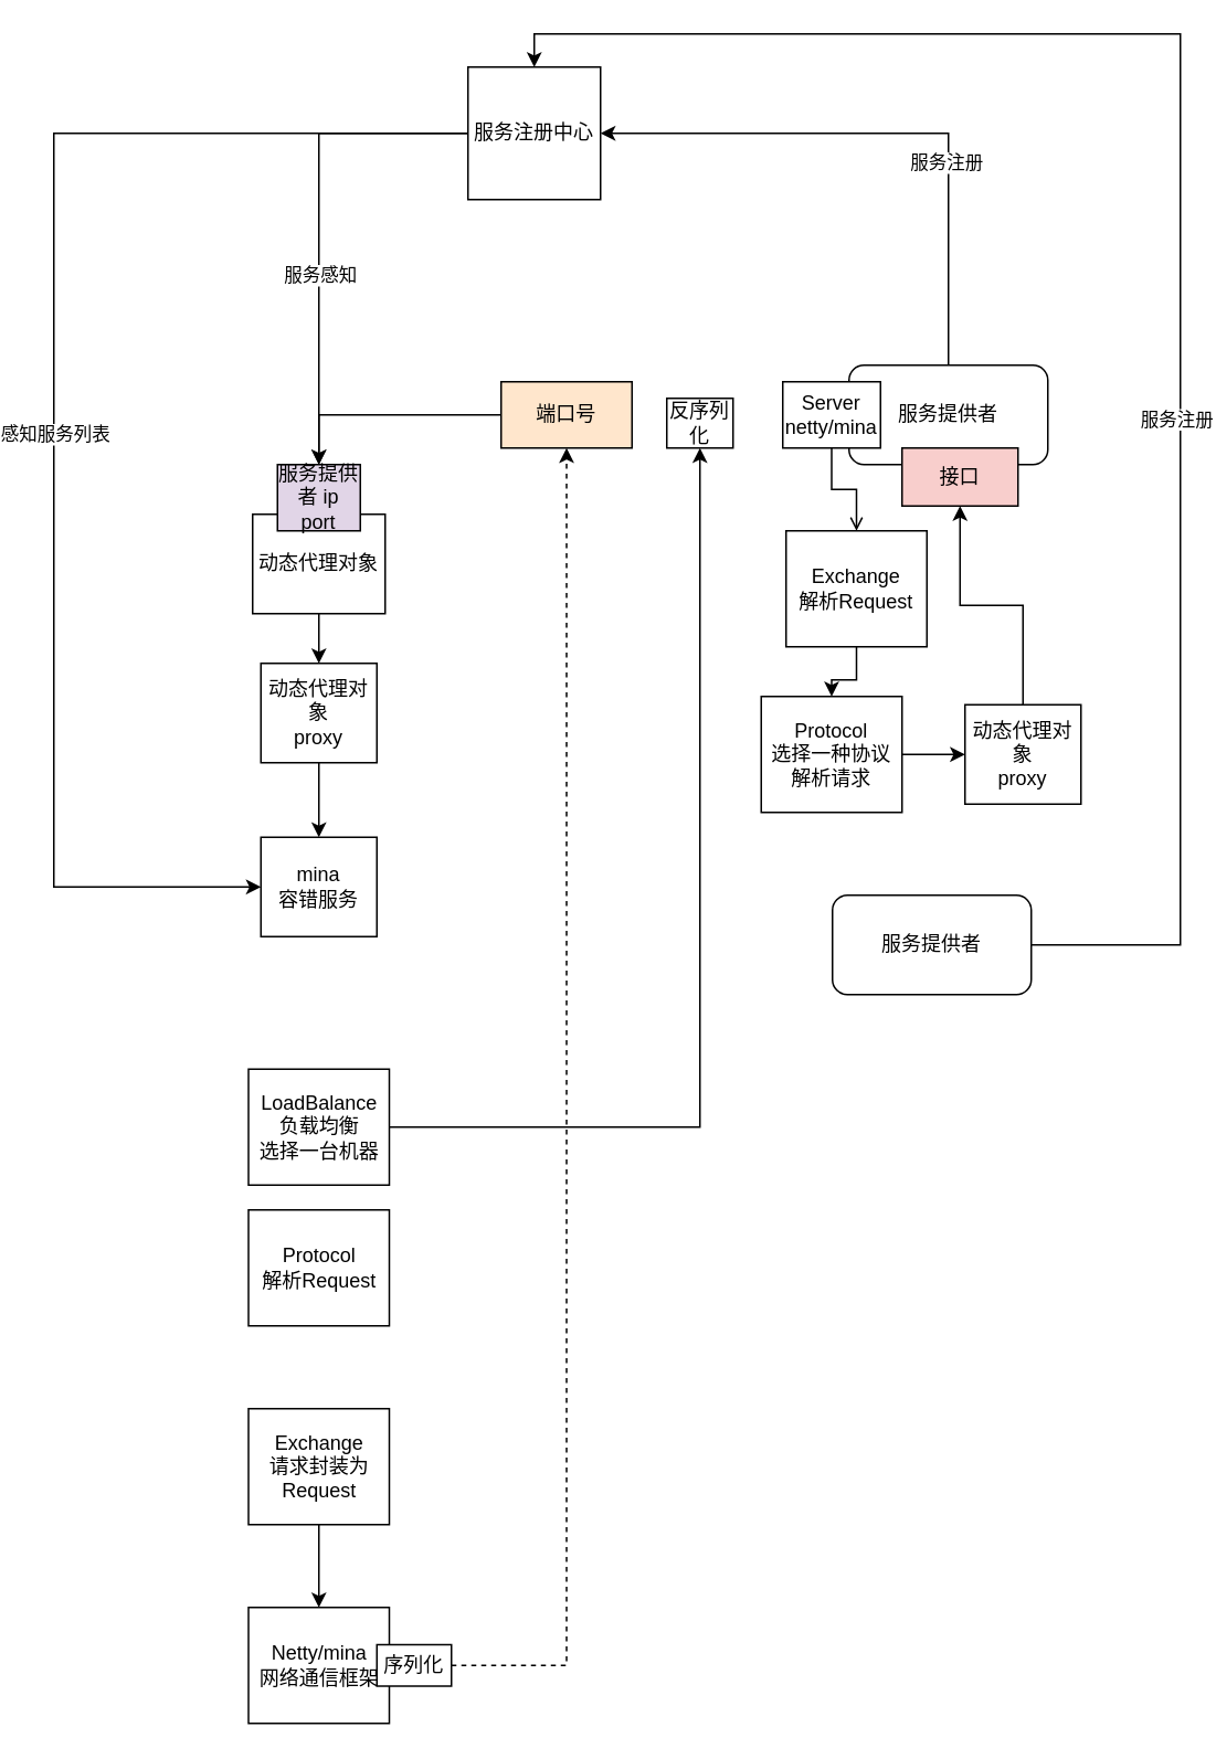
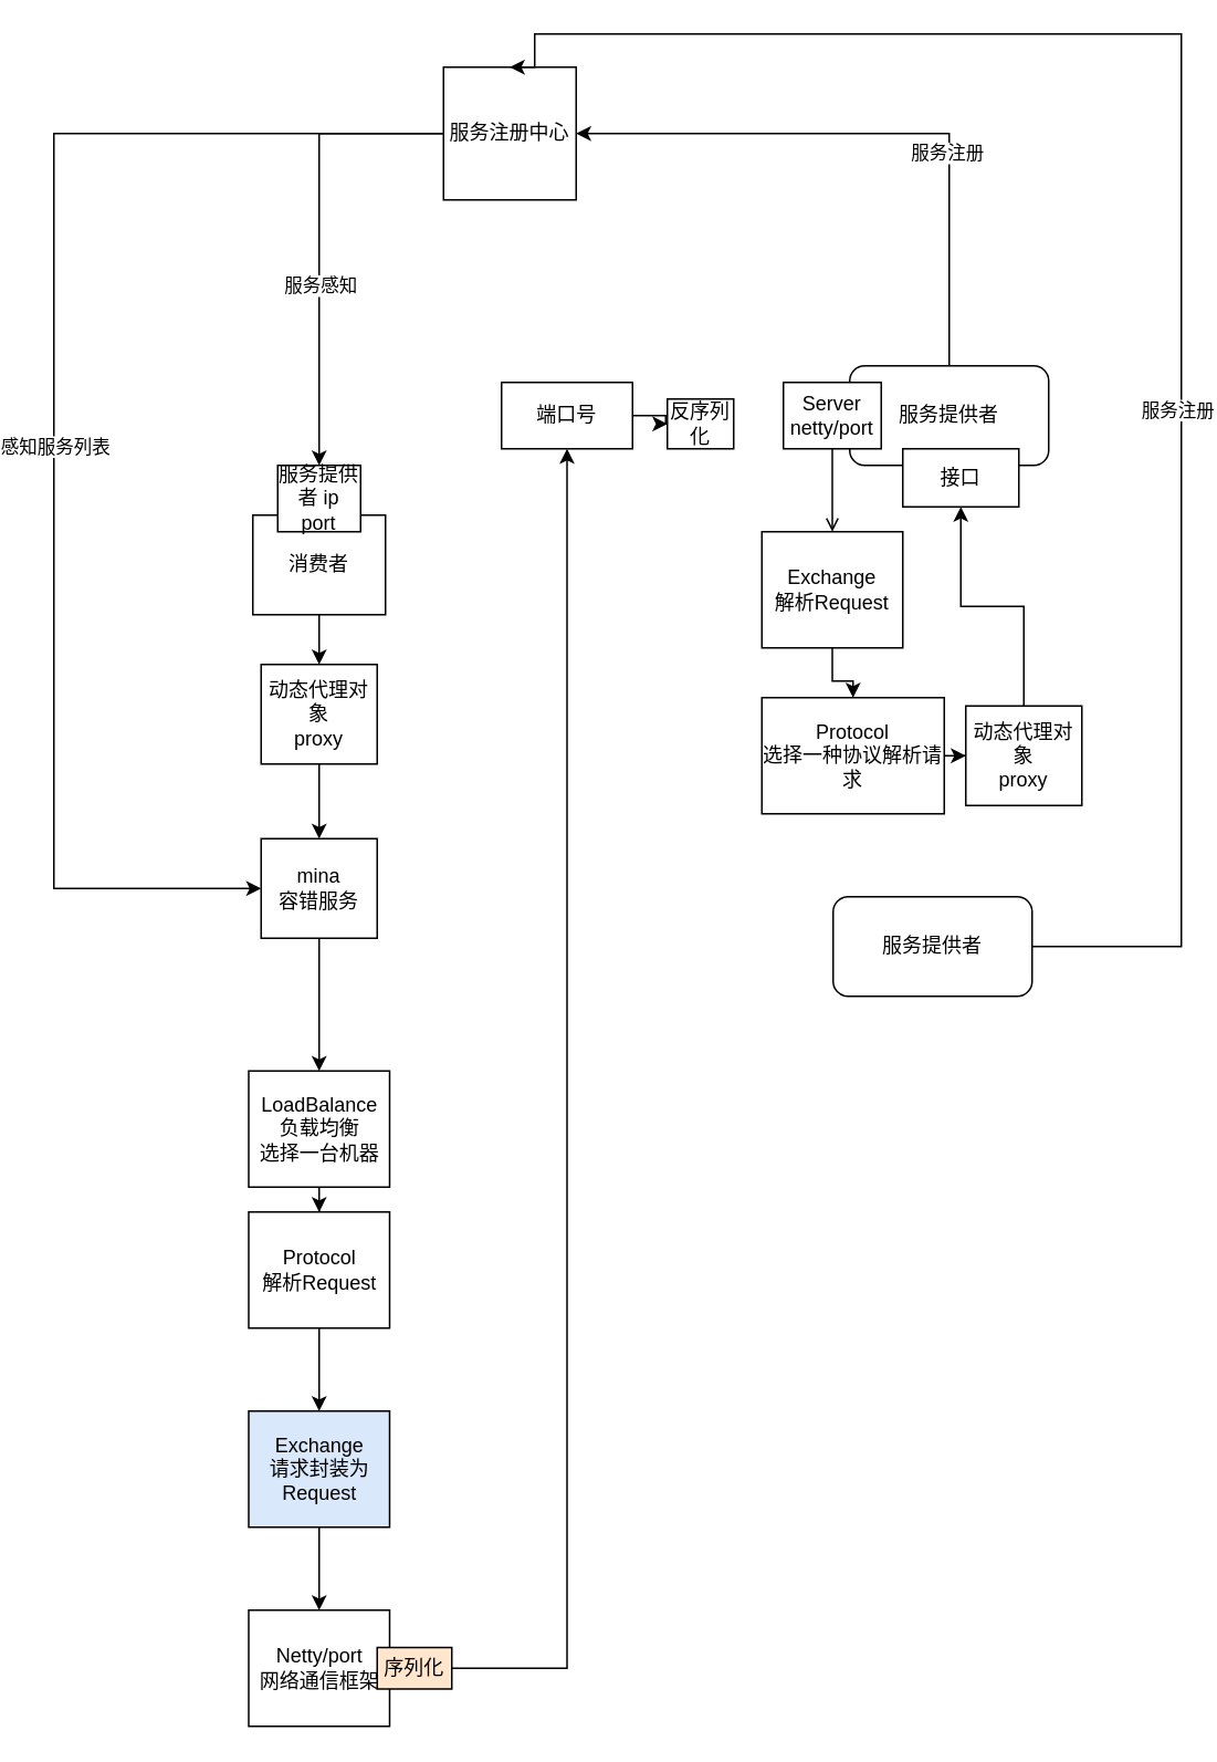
- <mxCell id="8" value="服务注册中心" style="whiteSpace=wrap;html=1;aspect=fixed;" vertex="1" parent="1"><mxGeometry x="270" y="40" width="80" height="80" as="geometry" /></mxCell>
+ <mxCell id="8" value="服务注册中心" style="whiteSpace=wrap;html=1;aspect=fixed;" vertex="1" parent="1"><mxGeometry x="255" y="40" width="80" height="80" as="geometry" /></mxCell>
- <mxCell id="29" style="edgeStyle=orthogonalEdgeStyle;rounded=0;orthogonalLoop=1;jettySize=auto;html=1;" edge="1" parent="1" source="30" target="21"><mxGeometry relative="1" as="geometry"><mxPoint x="430" y="250" as="targetPoint" /></mxGeometry></mxCell>
+ <mxCell id="29" style="edgeStyle=orthogonalEdgeStyle;rounded=0;orthogonalLoop=1;jettySize=auto;html=1;" edge="1" parent="1" source="30" target="31"><mxGeometry relative="1" as="geometry"><mxPoint x="430" y="250" as="targetPoint" /></mxGeometry></mxCell>
- <mxCell id="30" value="端口号" style="whiteSpace=wrap;html=1;rounded=0;fillColor=#ffe6cc;" vertex="1" parent="1"><mxGeometry x="290" y="230" width="79" height="40" as="geometry" /></mxCell>
+ <mxCell id="30" value="端口号" style="whiteSpace=wrap;html=1;rounded=0;" vertex="1" parent="1"><mxGeometry x="290" y="230" width="79" height="40" as="geometry" /></mxCell>
- <mxCell id="33" value="Server&lt;br&gt;netty/mina" style="whiteSpace=wrap;html=1;rounded=0;" vertex="1" parent="1"><mxGeometry x="460" y="230" width="59" height="40" as="geometry" /></mxCell>
+ <mxCell id="33" value="Server&lt;br&gt;netty/port" style="whiteSpace=wrap;html=1;rounded=0;" vertex="1" parent="1"><mxGeometry x="460" y="230" width="59" height="40" as="geometry" /></mxCell>
- <mxCell id="40" value="接口" style="whiteSpace=wrap;html=1;rounded=0;fillColor=#f8cecc;" vertex="1" parent="1"><mxGeometry x="532" y="270" width="70" height="35" as="geometry" /></mxCell>
+ <mxCell id="40" value="接口" style="whiteSpace=wrap;html=1;rounded=0;" vertex="1" parent="1"><mxGeometry x="532" y="270" width="70" height="35" as="geometry" /></mxCell>
- <mxCell id="21" value="服务提供者 ip port" style="rounded=0;whiteSpace=wrap;html=1;fillColor=#e1d5e7;" vertex="1" parent="1"><mxGeometry x="155" y="280" width="50" height="40" as="geometry" /></mxCell>
+ <mxCell id="21" value="服务提供者 ip port" style="rounded=0;whiteSpace=wrap;html=1;" vertex="1" parent="1"><mxGeometry x="155" y="280" width="50" height="40" as="geometry" /></mxCell>
- <mxCell id="3" value="动态代理对象" style="rounded=0;whiteSpace=wrap;html=1;" vertex="1" parent="1"><mxGeometry x="140" y="310" width="80" height="60" as="geometry" /></mxCell>
+ <mxCell id="3" value="消费者" style="rounded=0;whiteSpace=wrap;html=1;" vertex="1" parent="1"><mxGeometry x="140" y="310" width="80" height="60" as="geometry" /></mxCell>
- <mxCell id="35" value="Exchange&lt;br&gt;解析Request" style="rounded=0;whiteSpace=wrap;html=1;" vertex="1" parent="1"><mxGeometry x="462" y="320" width="85" height="70" as="geometry" /></mxCell>
+ <mxCell id="35" value="Exchange&lt;br&gt;解析Request" style="rounded=0;whiteSpace=wrap;html=1;" vertex="1" parent="1"><mxGeometry x="447" y="320" width="85" height="70" as="geometry" /></mxCell>
- <mxCell id="37" value="Protocol&lt;br&gt;选择一种协议解析请求" style="rounded=0;whiteSpace=wrap;html=1;" vertex="1" parent="1"><mxGeometry x="447" y="420" width="85" height="70" as="geometry" /></mxCell>
+ <mxCell id="37" value="Protocol&lt;br&gt;选择一种协议解析请求" style="rounded=0;whiteSpace=wrap;html=1;" vertex="1" parent="1"><mxGeometry x="447" y="420" width="110" height="70" as="geometry" /></mxCell>
- <mxCell id="19" style="edgeStyle=orthogonalEdgeStyle;rounded=0;orthogonalLoop=1;jettySize=auto;html=1;" edge="1" parent="1" source="20" target="31"><mxGeometry relative="1" as="geometry" /></mxCell>
+ <mxCell id="19" style="edgeStyle=orthogonalEdgeStyle;rounded=0;orthogonalLoop=1;jettySize=auto;html=1;entryX=0.5;entryY=0;entryDx=0;entryDy=0;" edge="1" parent="1" source="20" target="23"><mxGeometry relative="1" as="geometry" /></mxCell>
+ <mxCell id="17" style="edgeStyle=orthogonalEdgeStyle;rounded=0;orthogonalLoop=1;jettySize=auto;html=1;entryX=0.5;entryY=0;entryDx=0;entryDy=0;" edge="1" parent="1" source="18" target="20"><mxGeometry relative="1" as="geometry"><mxPoint x="180" y="610" as="targetPoint" /></mxGeometry></mxCell>
- <mxCell id="27" value="" style="edgeStyle=orthogonalEdgeStyle;rounded=0;orthogonalLoop=1;jettySize=auto;html=1;dashed=1;" edge="1" parent="1" source="28" target="30"><mxGeometry relative="1" as="geometry" /></mxCell>
+ <mxCell id="27" value="" style="edgeStyle=orthogonalEdgeStyle;rounded=0;orthogonalLoop=1;jettySize=auto;html=1;" edge="1" parent="1" source="28" target="30"><mxGeometry relative="1" as="geometry" /></mxCell>
+ <mxCell id="22" style="edgeStyle=orthogonalEdgeStyle;rounded=0;orthogonalLoop=1;jettySize=auto;html=1;entryX=0.5;entryY=0;entryDx=0;entryDy=0;" edge="1" parent="1" source="23" target="25"><mxGeometry relative="1" as="geometry" /></mxCell>
- <mxCell id="25" value="Exchange&lt;br&gt;请求封装为&lt;br&gt;Request" style="rounded=0;whiteSpace=wrap;html=1;" vertex="1" parent="1"><mxGeometry x="137.5" y="850" width="85" height="70" as="geometry" /></mxCell>
+ <mxCell id="25" value="Exchange&lt;br&gt;请求封装为&lt;br&gt;Request" style="rounded=0;whiteSpace=wrap;html=1;fillColor=#dae8fc;" vertex="1" parent="1"><mxGeometry x="137.5" y="850" width="85" height="70" as="geometry" /></mxCell>
- <mxCell id="26" value="Netty/mina&lt;br&gt;网络通信框架" style="rounded=0;whiteSpace=wrap;html=1;" vertex="1" parent="1"><mxGeometry x="137.5" y="970" width="85" height="70" as="geometry" /></mxCell>
+ <mxCell id="26" value="Netty/port&lt;br&gt;网络通信框架" style="rounded=0;whiteSpace=wrap;html=1;" vertex="1" parent="1"><mxGeometry x="137.5" y="970" width="85" height="70" as="geometry" /></mxCell>
- <mxCell id="28" value="序列化" style="whiteSpace=wrap;html=1;rounded=0;" vertex="1" parent="1"><mxGeometry x="215" y="992.5" width="45" height="25" as="geometry" /></mxCell>
+ <mxCell id="28" value="序列化" style="whiteSpace=wrap;html=1;rounded=0;fillColor=#ffe6cc;" vertex="1" parent="1"><mxGeometry x="215" y="992.5" width="45" height="25" as="geometry" /></mxCell>
